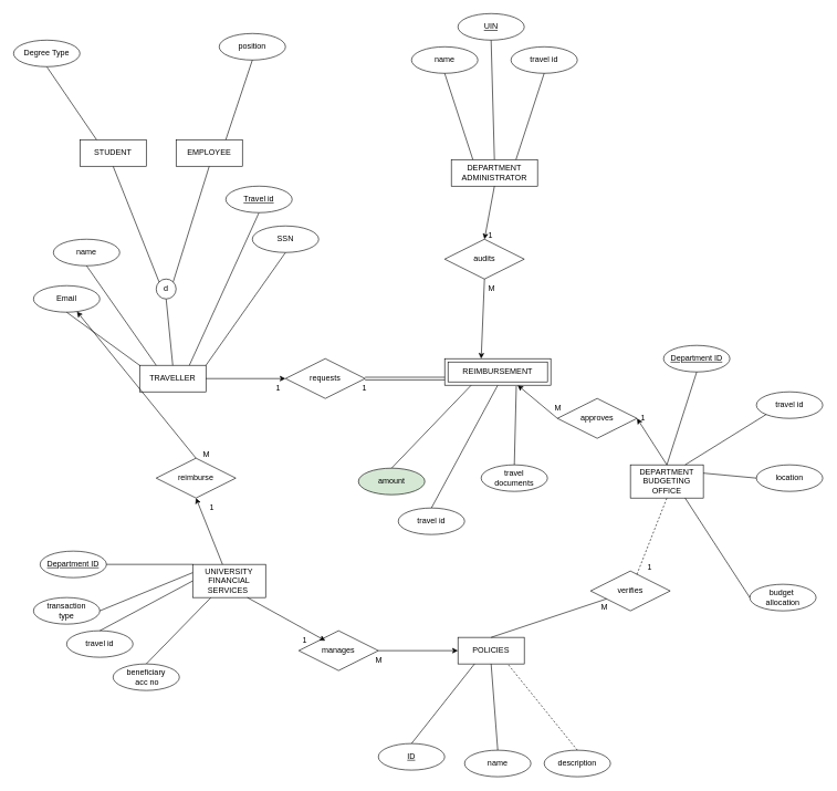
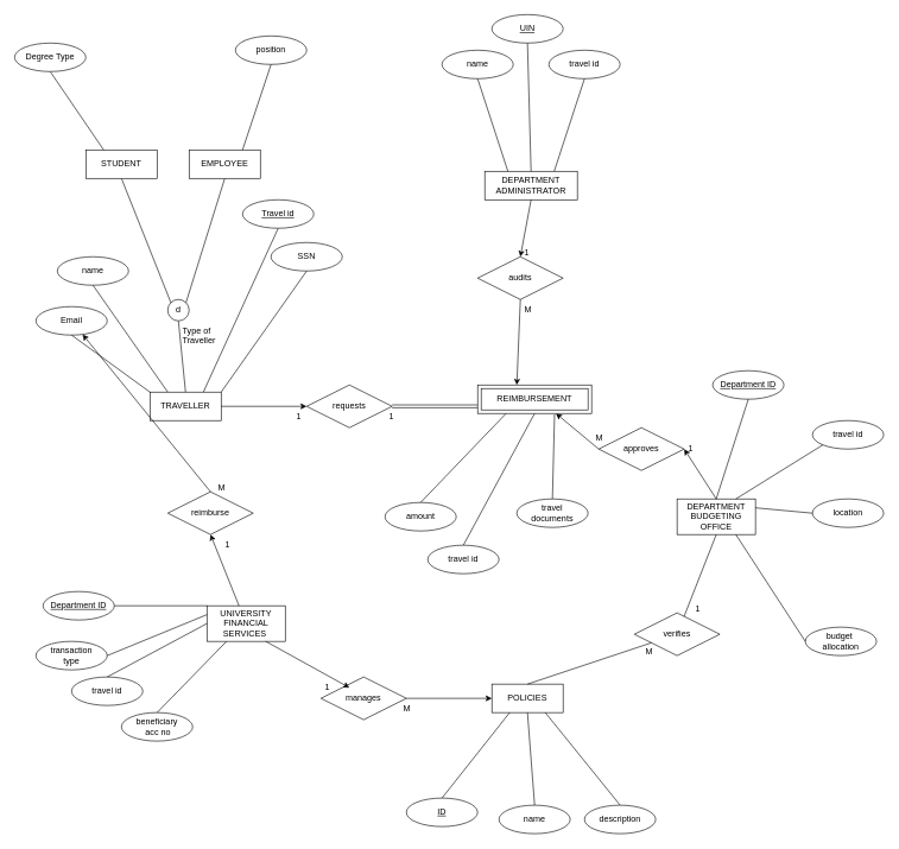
+ <mxCell id="35" value="Type of Traveller" style="text;strokeColor=none;fillColor=none;spacingLeft=4;spacingRight=4;overflow=hidden;rotatable=0;points=[[0,0.5],[1,0.5]];portConstraint=eastwest;fontSize=12;whiteSpace=wrap;html=1;" vertex="1" parent="1"><mxGeometry x="250" y="450" width="90" height="50" as="geometry" /></mxCell>
- <mxCell id="68" value="amount" style="ellipse;whiteSpace=wrap;html=1;align=center;fillColor=#d5e8d4;" vertex="1" parent="1"><mxGeometry x="540" y="705" width="100" height="40" as="geometry" /></mxCell>
+ <mxCell id="68" value="amount" style="ellipse;whiteSpace=wrap;html=1;align=center;" vertex="1" parent="1"><mxGeometry x="540" y="705" width="100" height="40" as="geometry" /></mxCell>
- <mxCell id="15" value="" style="endArrow=none;html=1;rounded=0;entryX=0.5;entryY=1;entryDx=0;entryDy=0;dashed=1;" edge="1" parent="1" source="6" target="3"><mxGeometry width="50" height="50" relative="1" as="geometry"><mxPoint x="370" y="850" as="sourcePoint" /><mxPoint x="420" y="800" as="targetPoint" /></mxGeometry></mxCell>
+ <mxCell id="15" value="" style="endArrow=none;html=1;rounded=0;entryX=0.5;entryY=1;entryDx=0;entryDy=0;" edge="1" parent="1" source="6" target="3"><mxGeometry width="50" height="50" relative="1" as="geometry"><mxPoint x="370" y="850" as="sourcePoint" /><mxPoint x="420" y="800" as="targetPoint" /></mxGeometry></mxCell>
- <mxCell id="42" value="" style="endArrow=none;html=1;rounded=0;entryX=0.75;entryY=1;entryDx=0;entryDy=0;exitX=0.5;exitY=0;exitDx=0;exitDy=0;dashed=1;" edge="1" parent="1" source="36" target="7"><mxGeometry width="50" height="50" relative="1" as="geometry"><mxPoint x="800" y="1080" as="sourcePoint" /><mxPoint x="770" y="1020" as="targetPoint" /></mxGeometry></mxCell>
+ <mxCell id="42" value="" style="endArrow=none;html=1;rounded=0;entryX=0.75;entryY=1;entryDx=0;entryDy=0;exitX=0.5;exitY=0;exitDx=0;exitDy=0;" edge="1" parent="1" source="36" target="7"><mxGeometry width="50" height="50" relative="1" as="geometry"><mxPoint x="800" y="1080" as="sourcePoint" /><mxPoint x="770" y="1020" as="targetPoint" /></mxGeometry></mxCell>
